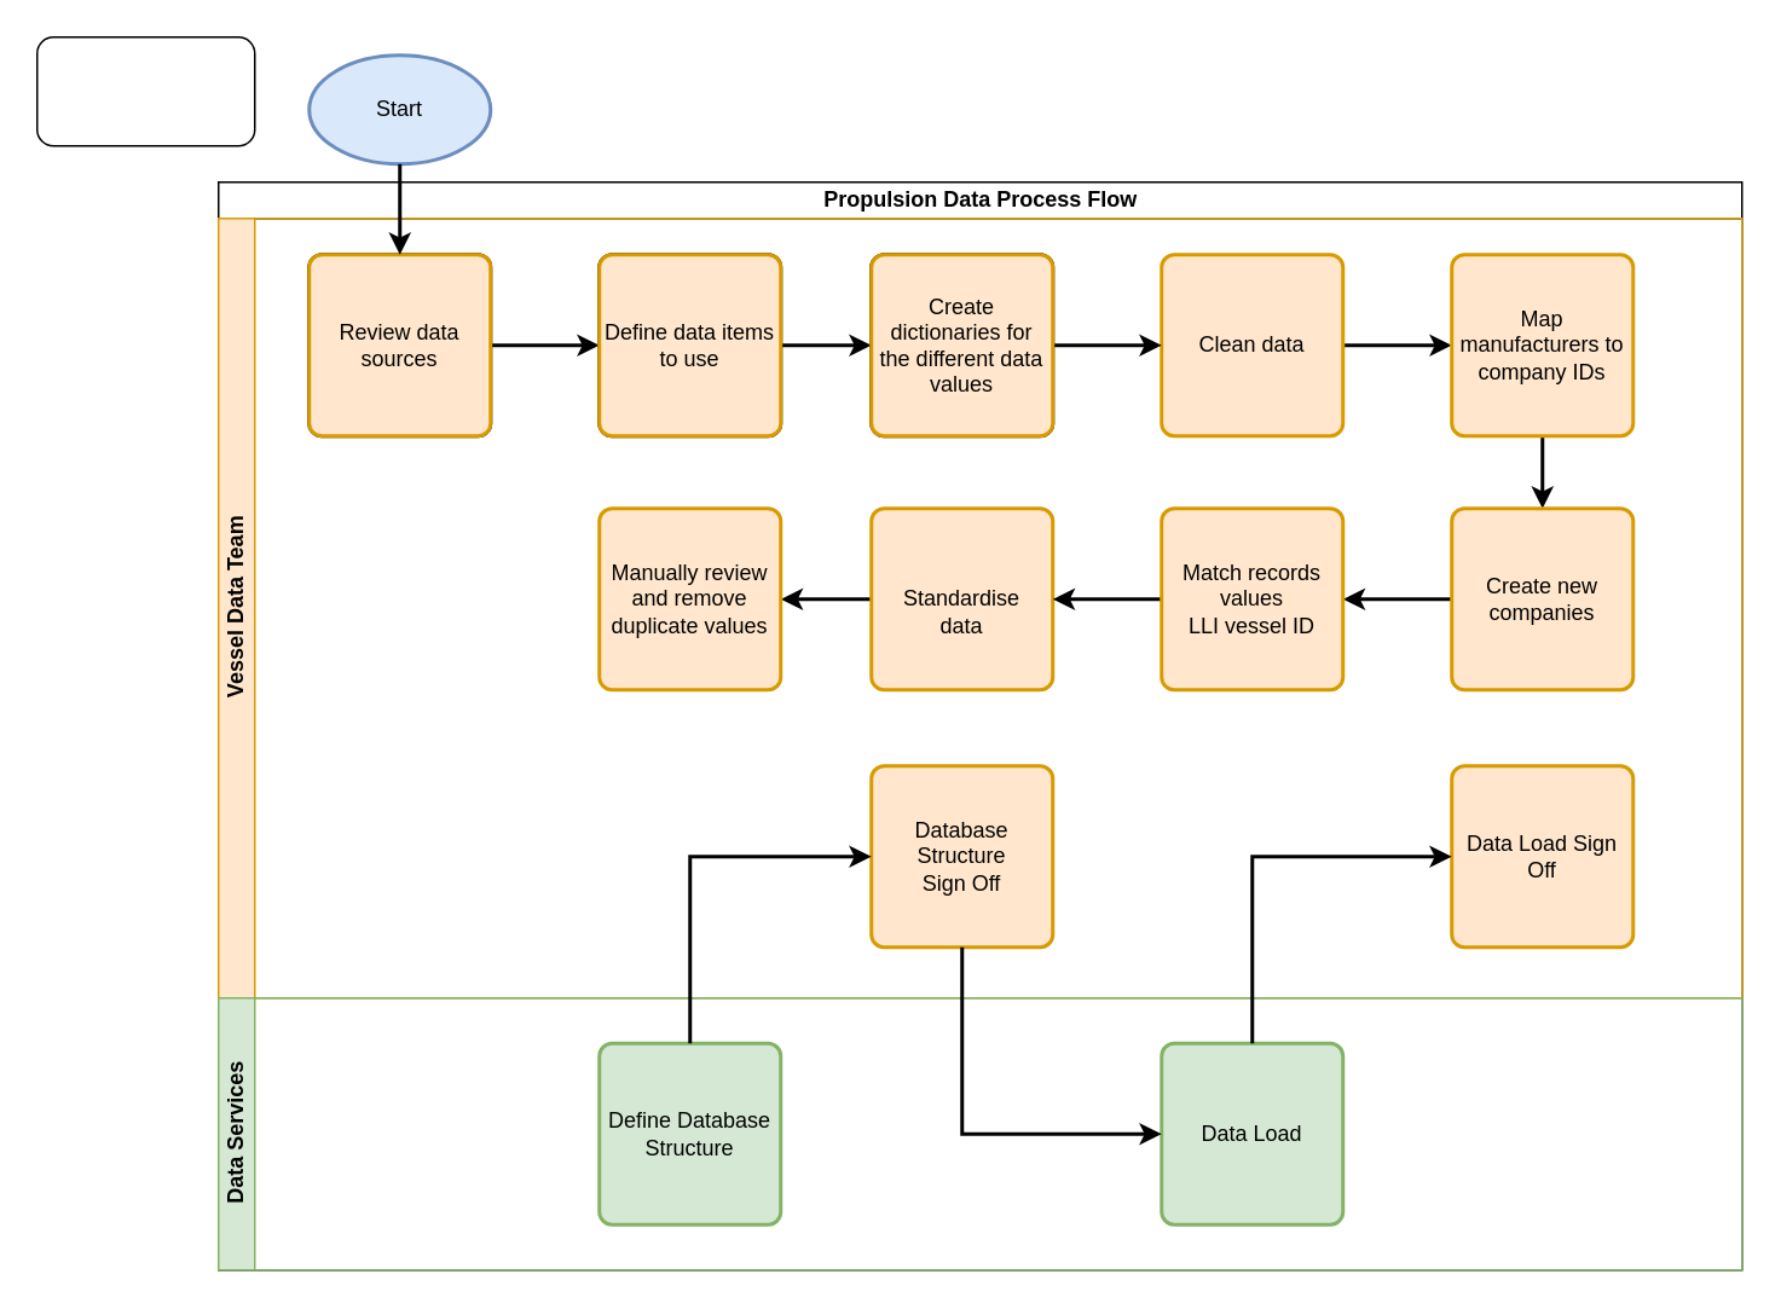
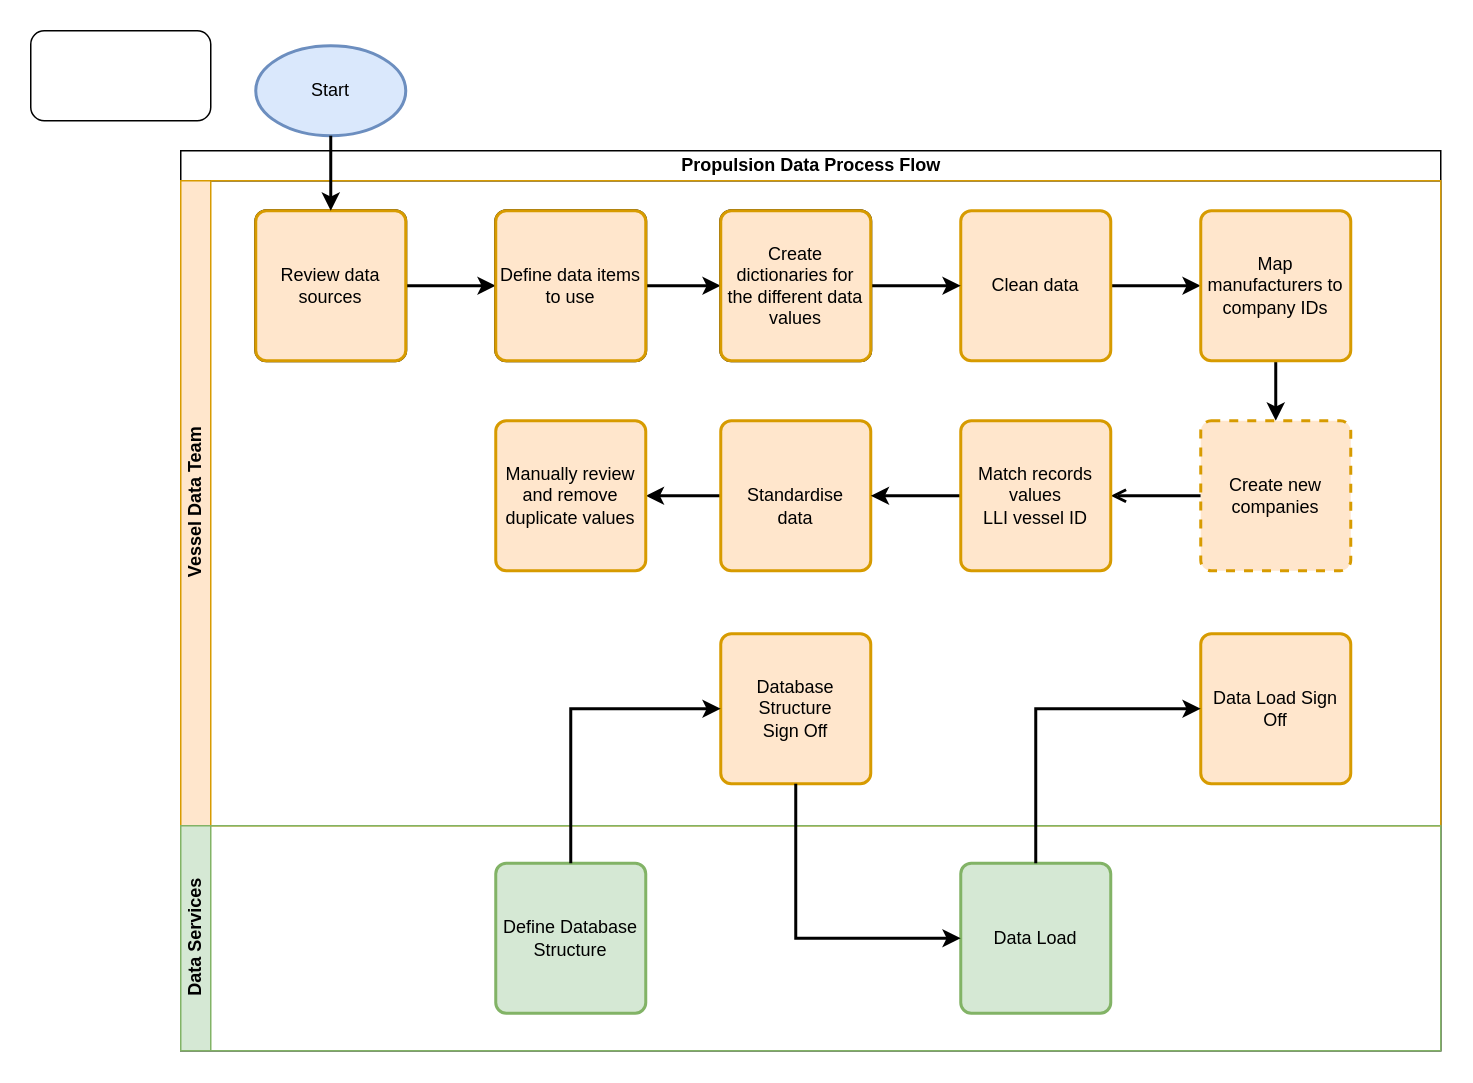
- <mxCell id="12" style="edgeStyle=orthogonalEdgeStyle;rounded=0;orthogonalLoop=1;jettySize=auto;html=1;exitX=0;exitY=0.5;exitDx=0;exitDy=0;entryX=1;entryY=0.5;entryDx=0;entryDy=0;strokeWidth=2;" parent="4" source="13" target="18" edge="1"><mxGeometry relative="1" as="geometry" /></mxCell>
+ <mxCell id="12" style="edgeStyle=orthogonalEdgeStyle;rounded=0;orthogonalLoop=1;jettySize=auto;html=1;exitX=0;exitY=0.5;exitDx=0;exitDy=0;entryX=1;entryY=0.5;entryDx=0;entryDy=0;strokeWidth=2;endArrow=open;" parent="4" source="13" target="18" edge="1"><mxGeometry relative="1" as="geometry" /></mxCell>
- <mxCell id="13" value="Create new companies" style="rounded=1;whiteSpace=wrap;html=1;absoluteArcSize=1;arcSize=14;strokeWidth=2;fillColor=#ffe6cc;strokeColor=#d79b00;" parent="4" vertex="1"><mxGeometry x="680" y="160" width="100" height="100" as="geometry" /></mxCell>
+ <mxCell id="13" value="Create new companies" style="rounded=1;whiteSpace=wrap;html=1;absoluteArcSize=1;arcSize=14;strokeWidth=2;fillColor=#ffe6cc;strokeColor=#d79b00;dashed=1;" parent="4" vertex="1"><mxGeometry x="680" y="160" width="100" height="100" as="geometry" /></mxCell>
